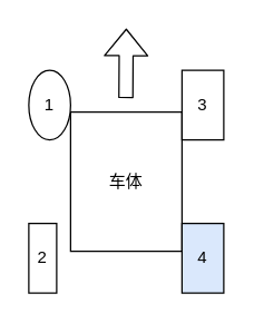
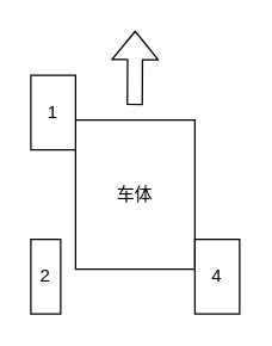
- <mxCell id="3" value="1" style="ellipse;whiteSpace=wrap;html=1;" parent="1" vertex="1"><mxGeometry x="20" y="50" width="30" height="50" as="geometry" /></mxCell>
+ <mxCell id="3" value="1" style="rounded=0;whiteSpace=wrap;html=1;" parent="1" vertex="1"><mxGeometry x="20" y="50" width="30" height="50" as="geometry" /></mxCell>
- <mxCell id="5" value="3" style="rounded=0;whiteSpace=wrap;html=1;" parent="1" vertex="1"><mxGeometry x="130" y="50" width="30" height="50" as="geometry" /></mxCell>
- <mxCell id="6" value="4" style="rounded=0;whiteSpace=wrap;html=1;fillColor=#dae8fc;" parent="1" vertex="1"><mxGeometry x="130" y="160" width="30" height="50" as="geometry" /></mxCell>
+ <mxCell id="6" value="4" style="rounded=0;whiteSpace=wrap;html=1;" parent="1" vertex="1"><mxGeometry x="130" y="160" width="30" height="50" as="geometry" /></mxCell>
